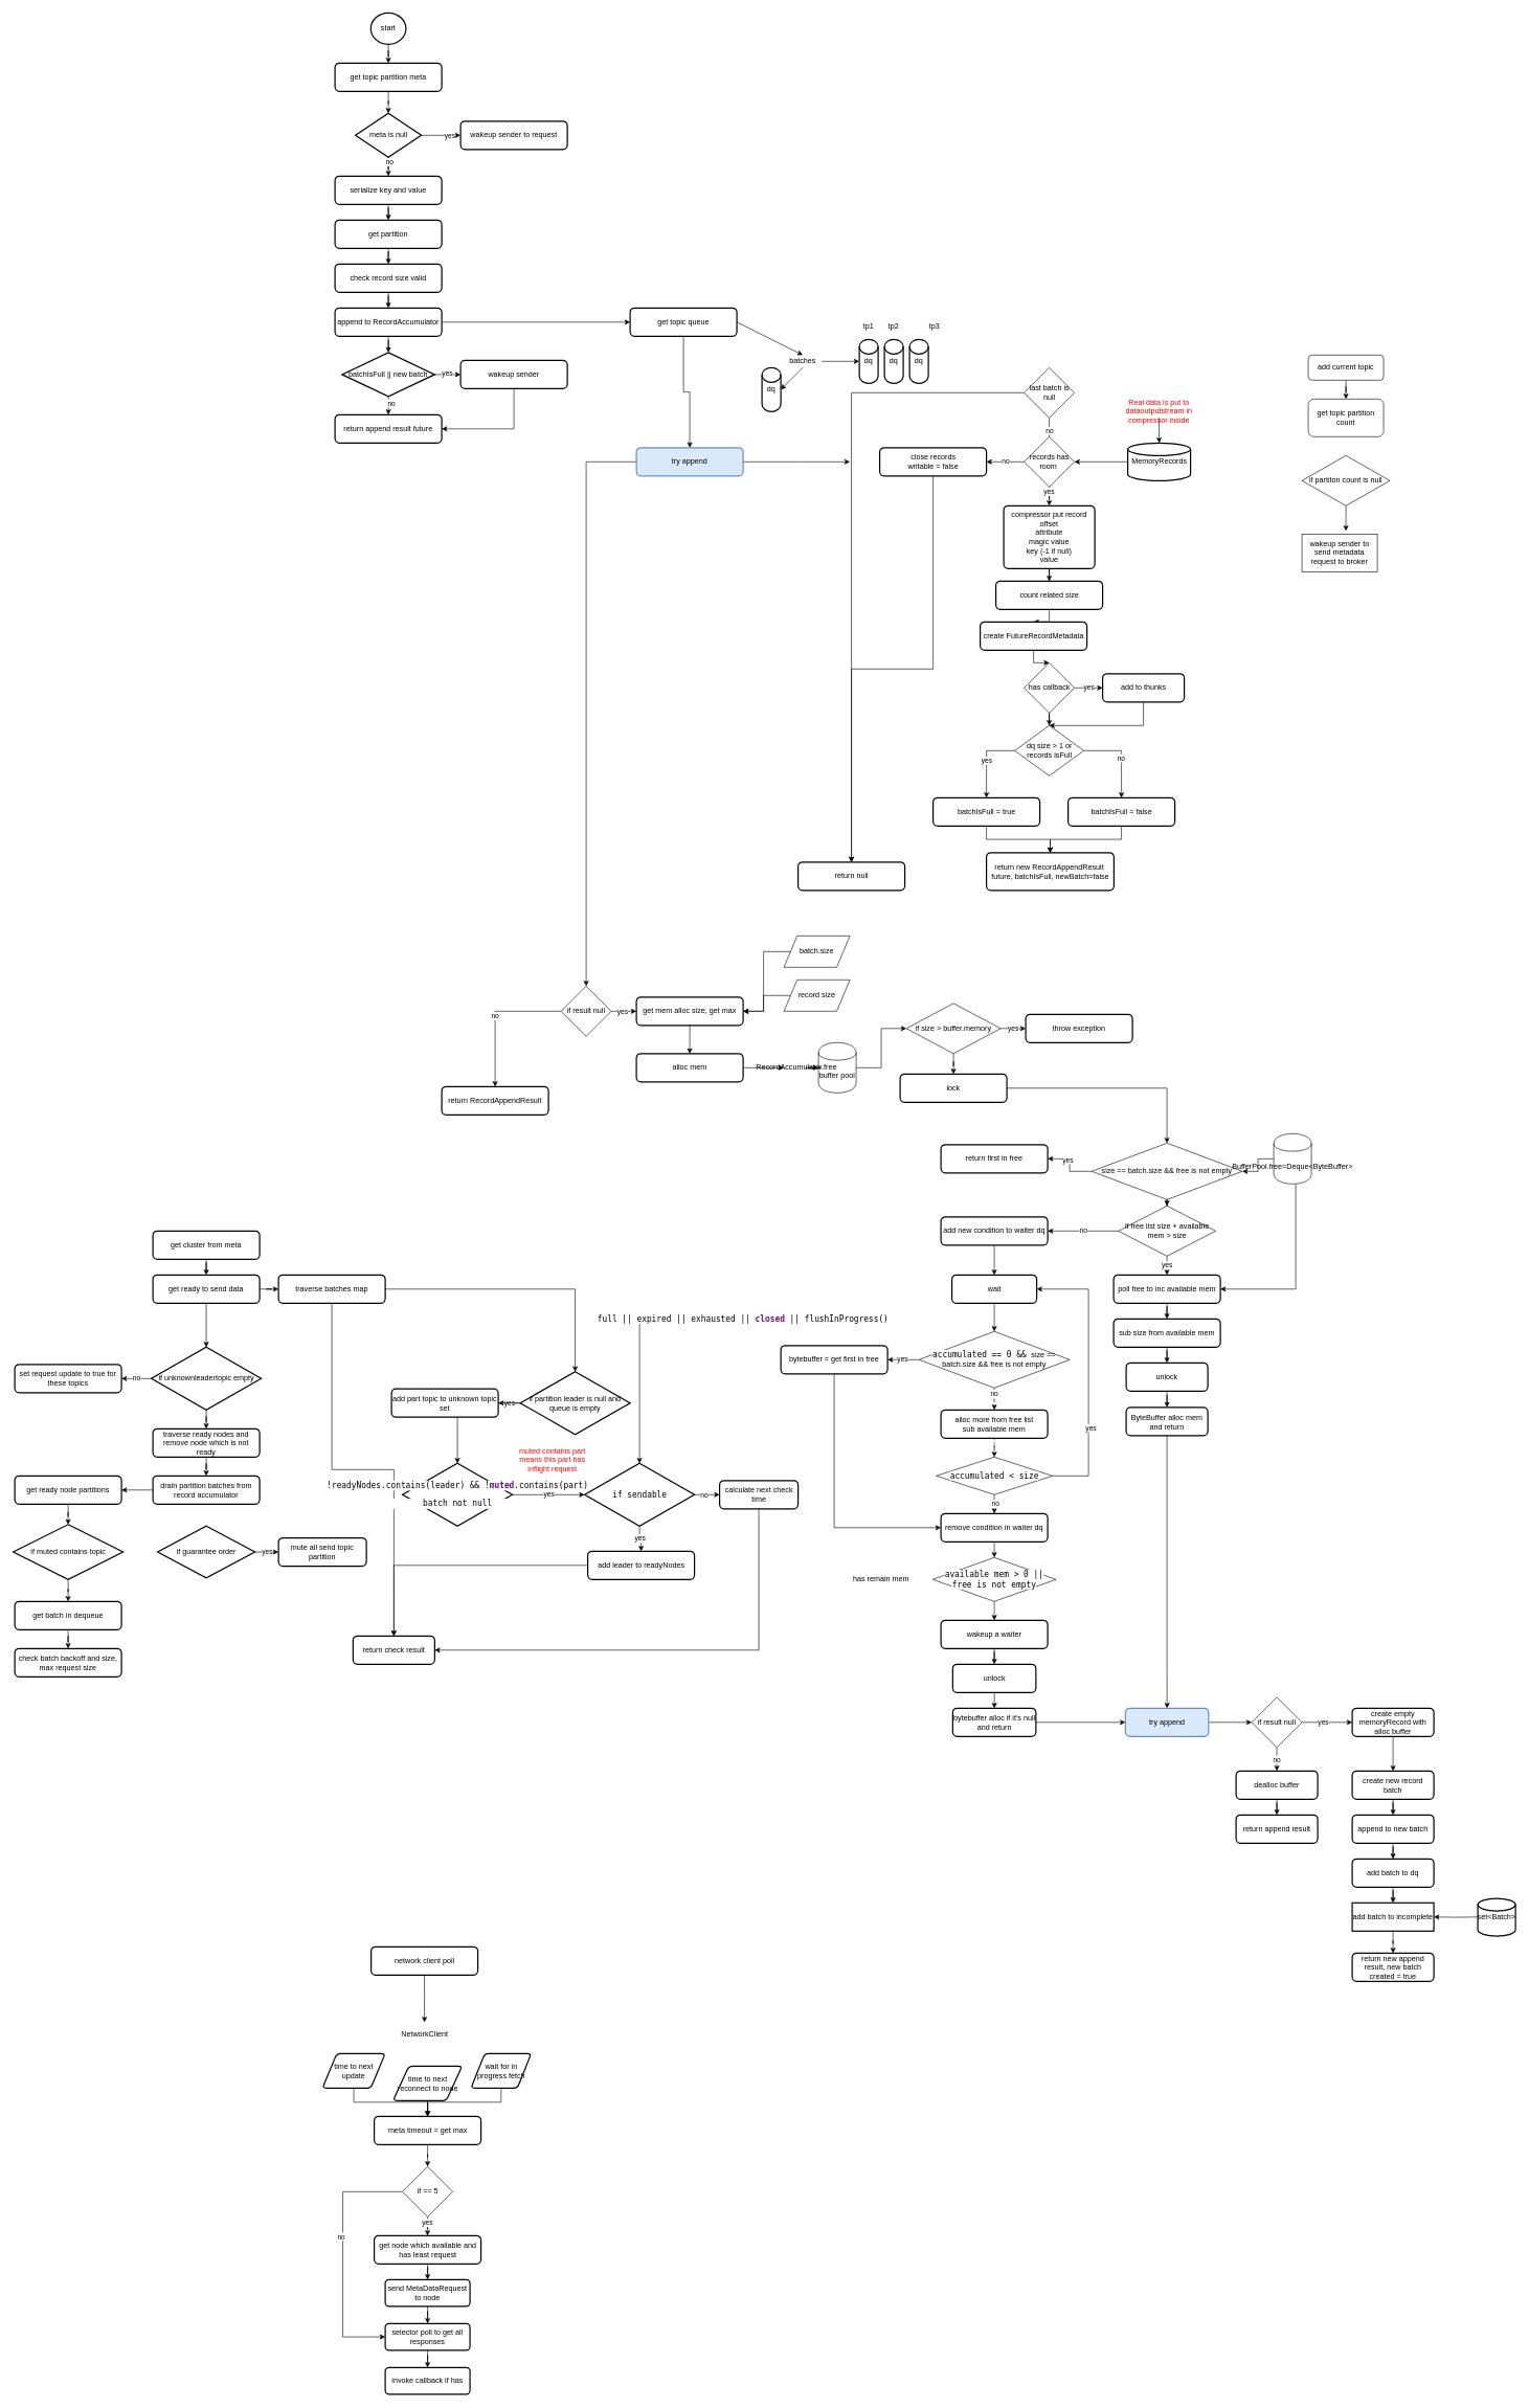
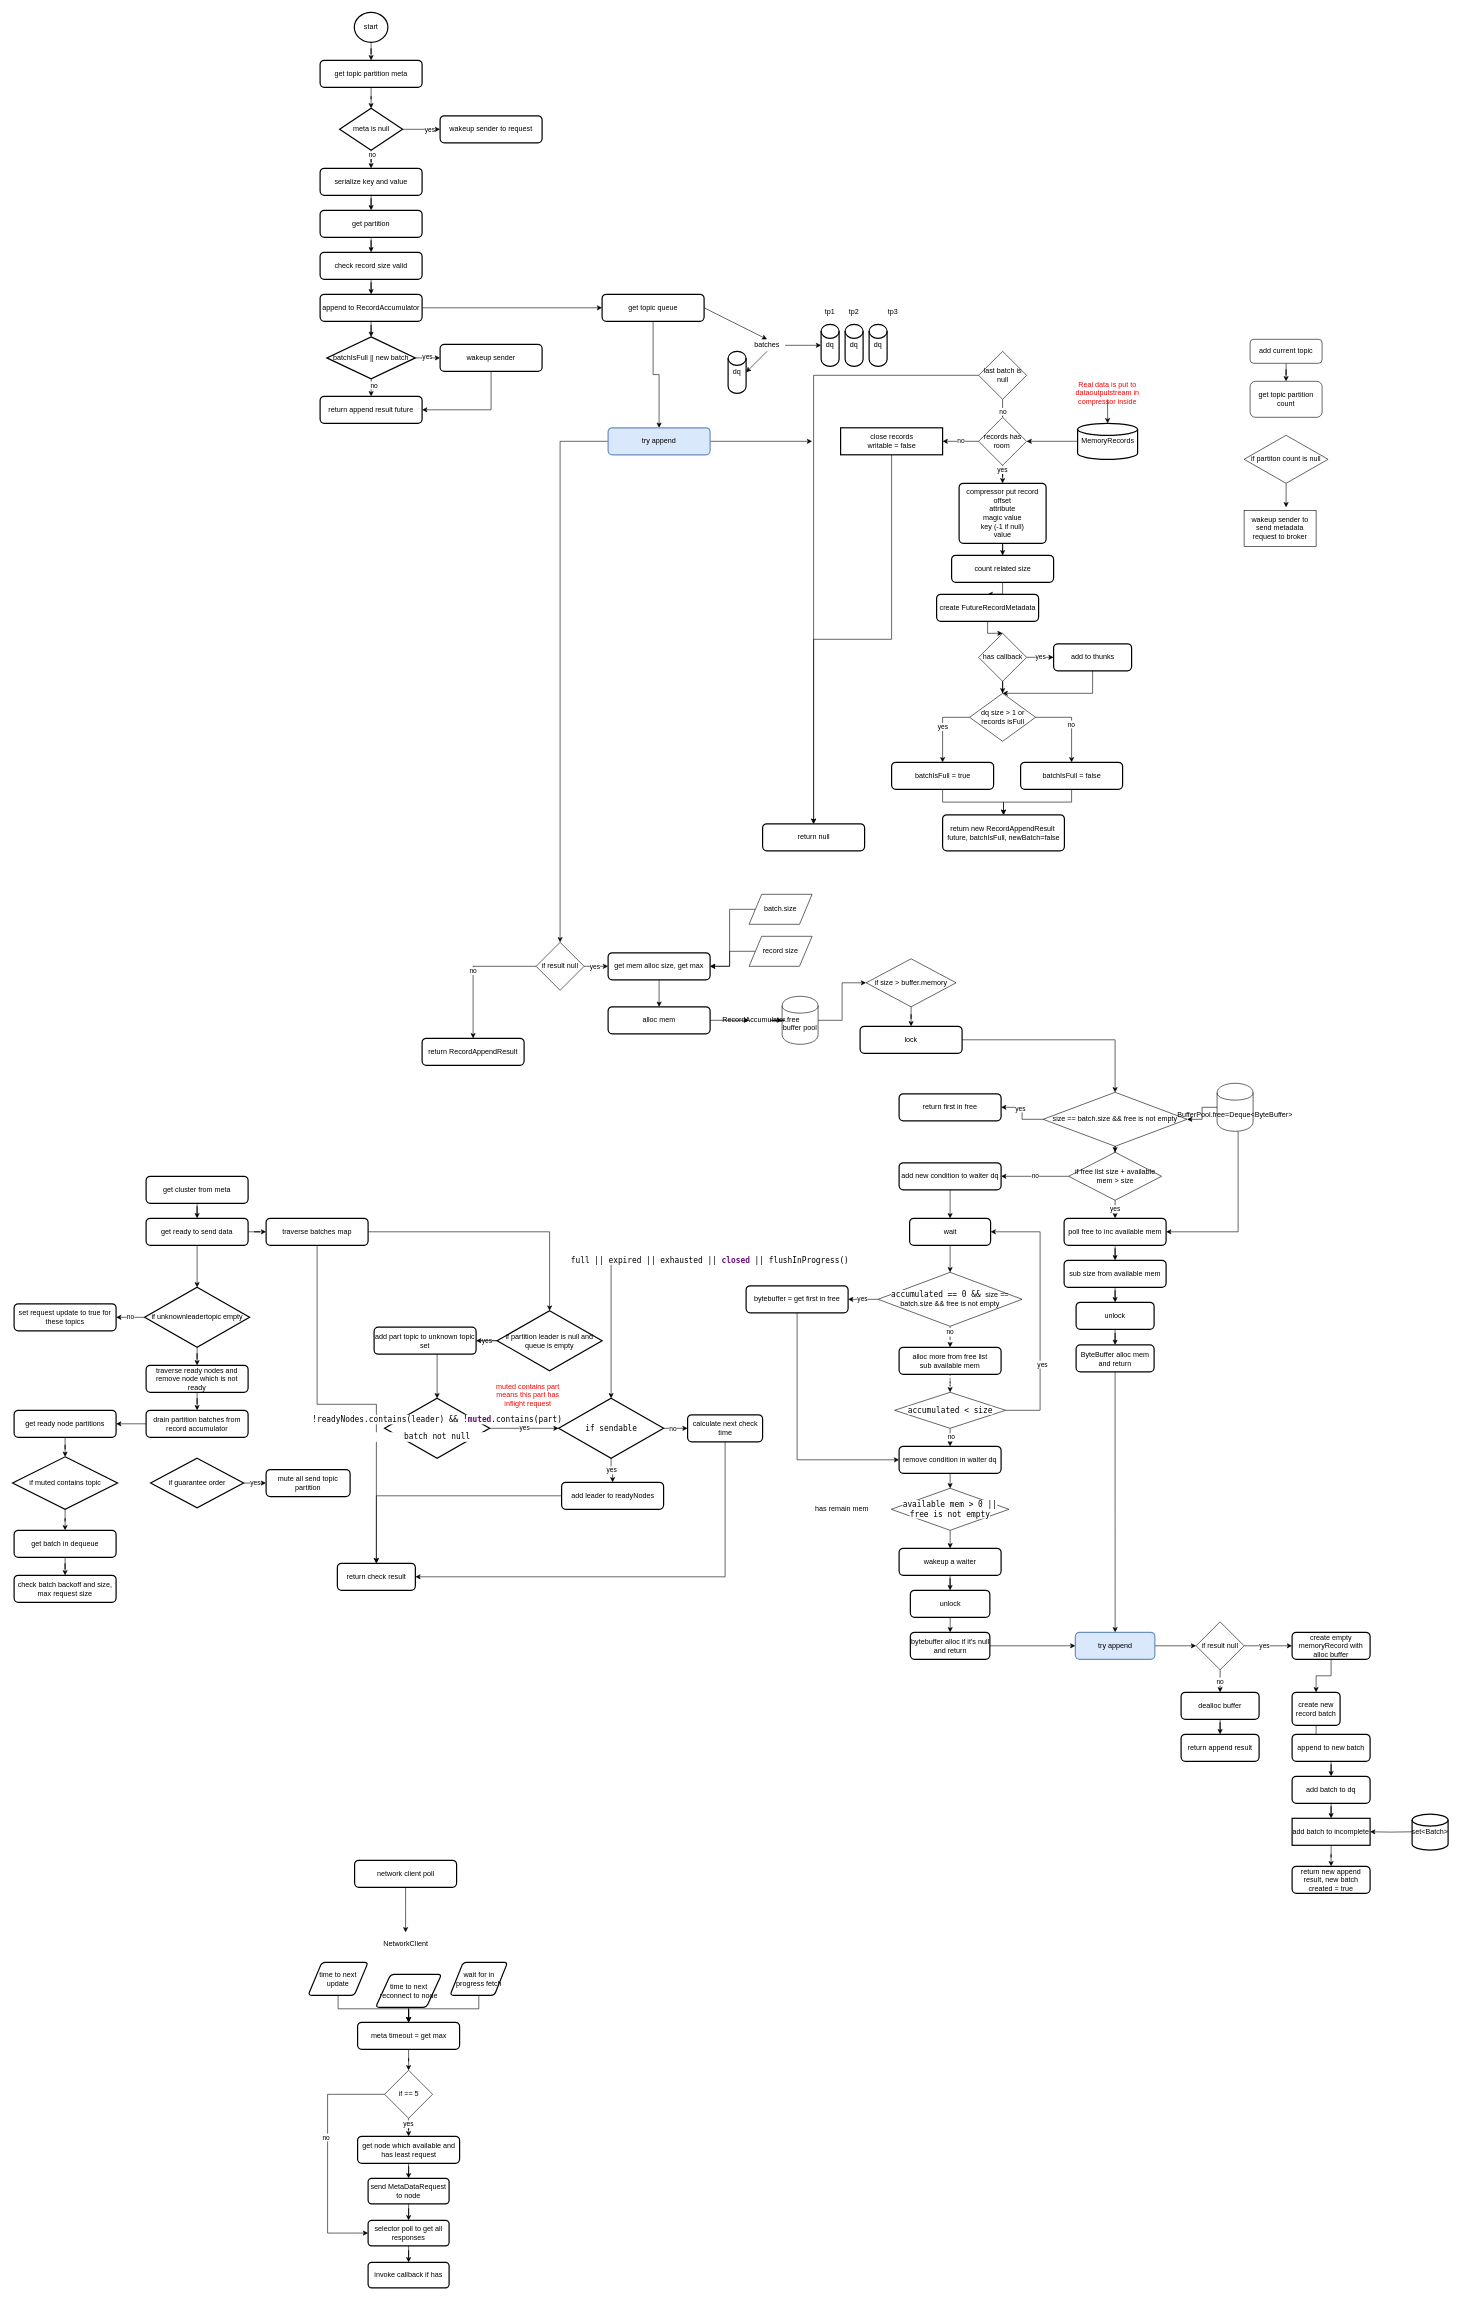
- <mxCell id="70" value="close records&lt;br&gt;writable = false" style="rounded=1;whiteSpace=wrap;html=1;absoluteArcSize=1;arcSize=14;strokeWidth=2;" parent="1" vertex="1"><mxGeometry x="1400.51" y="712.5" width="170" height="45" as="geometry" /></mxCell>
+ <mxCell id="70" value="close records&lt;br&gt;writable = false" style="whiteSpace=wrap;html=1;absoluteArcSize=1;arcSize=14;strokeWidth=2;rounded=0;" parent="1" vertex="1"><mxGeometry x="1400.51" y="712.5" width="170" height="45" as="geometry" /></mxCell>
- <mxCell id="95" value="yes" style="edgeStyle=orthogonalEdgeStyle;rounded=0;orthogonalLoop=1;jettySize=auto;html=1;entryX=0;entryY=0.5;entryDx=0;entryDy=0;" parent="1" source="97" target="98" edge="1"><mxGeometry relative="1" as="geometry" /></mxCell>
- <mxCell id="98" value="throw exception" style="rounded=1;whiteSpace=wrap;html=1;absoluteArcSize=1;arcSize=14;strokeWidth=2;" parent="1" vertex="1"><mxGeometry x="1633" y="1615" width="170" height="45" as="geometry" /></mxCell>
- <mxCell id="167" value="create new record batch" style="rounded=1;whiteSpace=wrap;html=1;absoluteArcSize=1;arcSize=14;strokeWidth=2;" parent="1" vertex="1"><mxGeometry x="2153" y="2820" width="130" height="45" as="geometry" /></mxCell>
+ <mxCell id="167" value="create new record batch" style="rounded=1;whiteSpace=wrap;html=1;absoluteArcSize=1;arcSize=14;strokeWidth=2;" parent="1" vertex="1"><mxGeometry x="2153" y="2820" width="80" height="55" as="geometry" /></mxCell>
